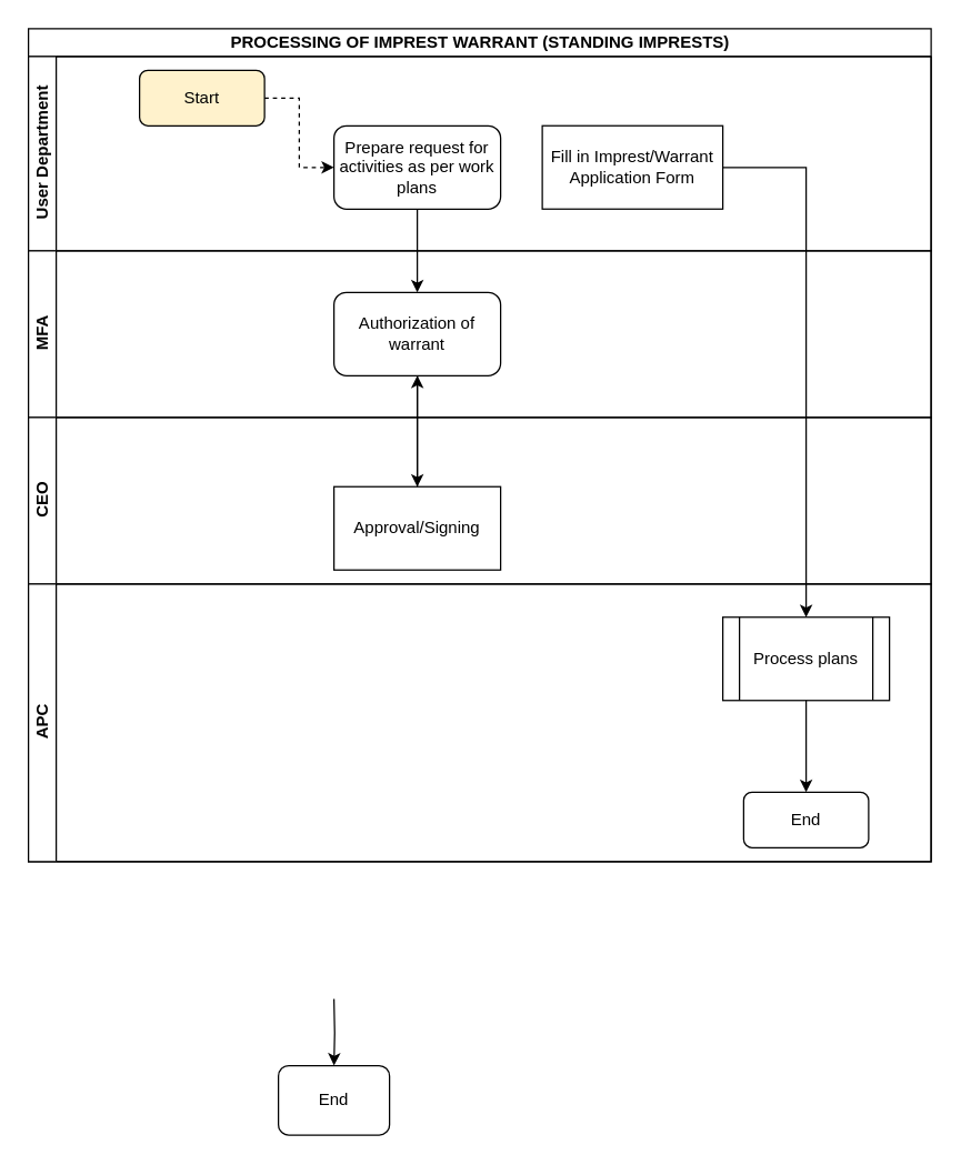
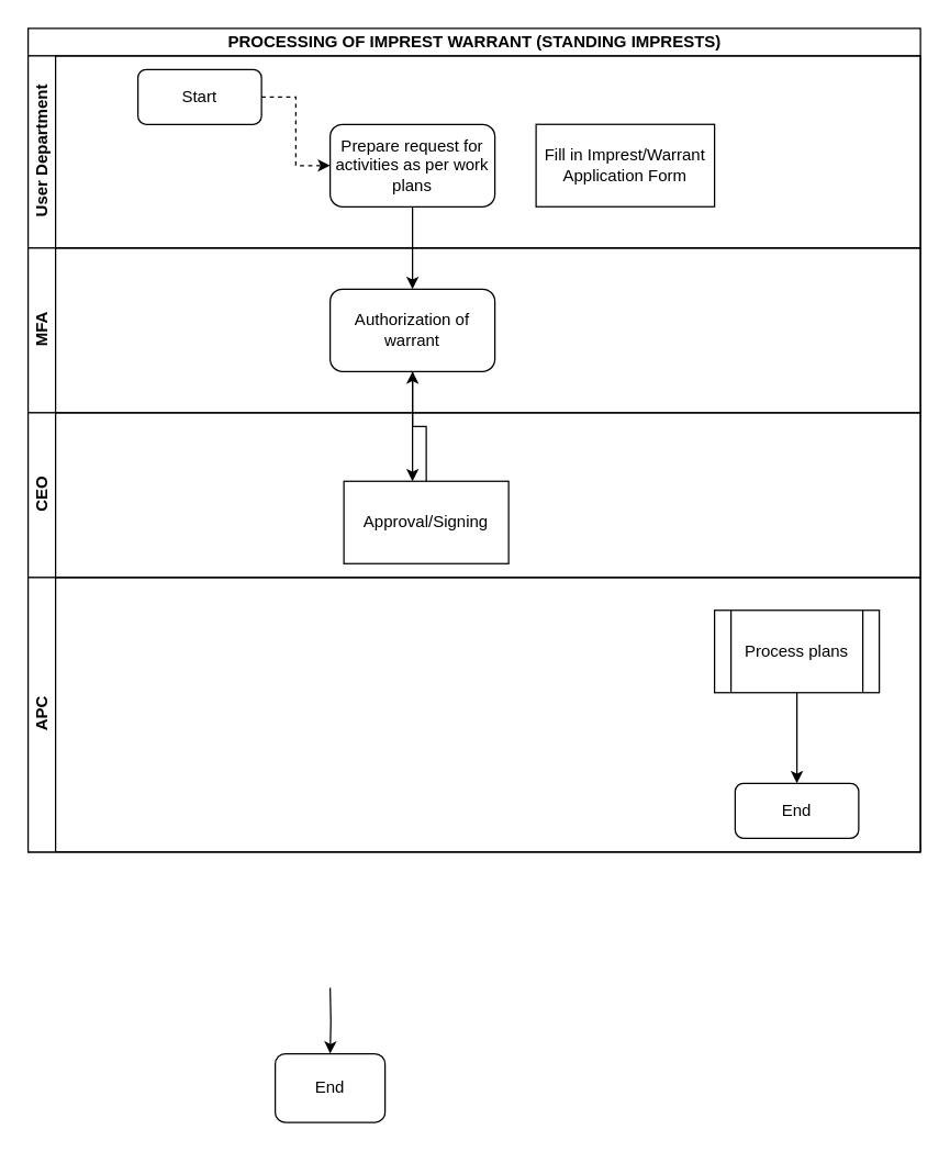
- <mxCell id="4" value="Start" style="rounded=1;whiteSpace=wrap;html=1;fillColor=#fff2cc;" vertex="1" parent="3"><mxGeometry x="80" y="10" width="90" height="40" as="geometry" /></mxCell>
+ <mxCell id="4" value="Start" style="rounded=1;whiteSpace=wrap;html=1;" vertex="1" parent="3"><mxGeometry x="80" y="10" width="90" height="40" as="geometry" /></mxCell>
- <mxCell id="20" value="" style="edgeStyle=orthogonalEdgeStyle;rounded=0;orthogonalLoop=1;jettySize=auto;html=1;entryX=0.5;entryY=0;entryDx=0;entryDy=0;" edge="1" parent="2" source="7" target="13"><mxGeometry relative="1" as="geometry"><Array as="points"><mxPoint x="560" y="100" /></Array></mxGeometry></mxCell>
- <mxCell id="11" value="Approval/Signing" style="whiteSpace=wrap;html=1;rounded=0;" vertex="1" parent="10"><mxGeometry x="220" y="50" width="120" height="60" as="geometry" /></mxCell>
+ <mxCell id="11" value="Approval/Signing" style="whiteSpace=wrap;html=1;rounded=0;" vertex="1" parent="10"><mxGeometry x="230" y="50" width="120" height="60" as="geometry" /></mxCell>
